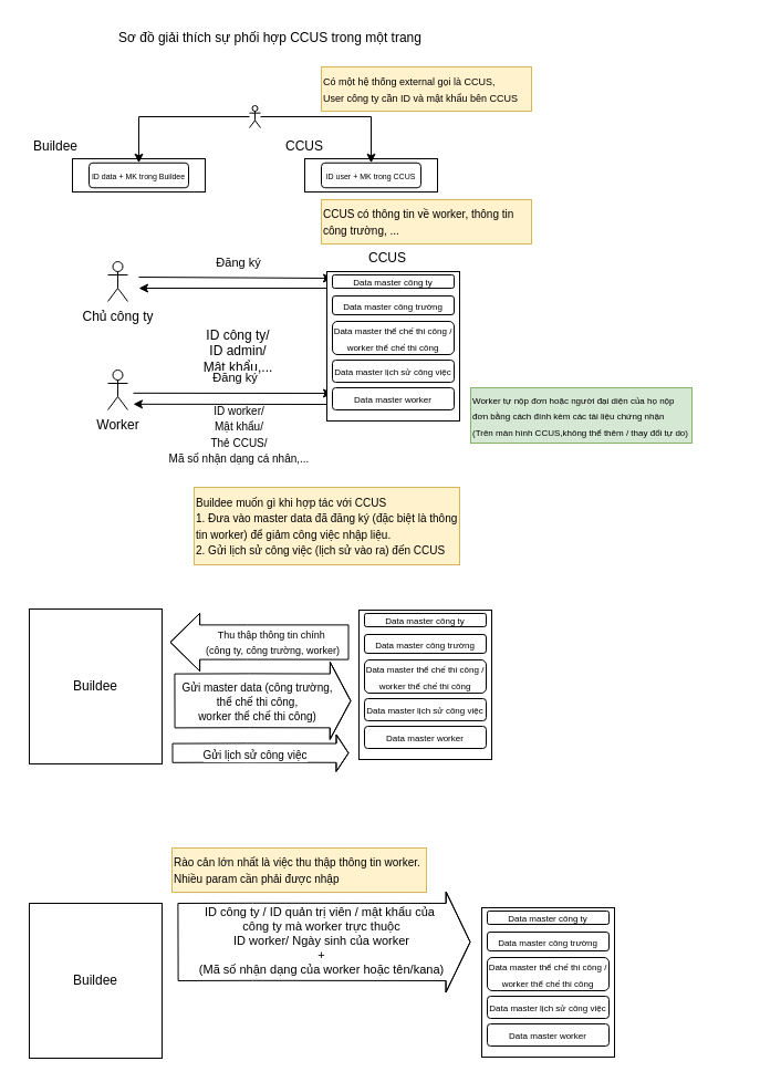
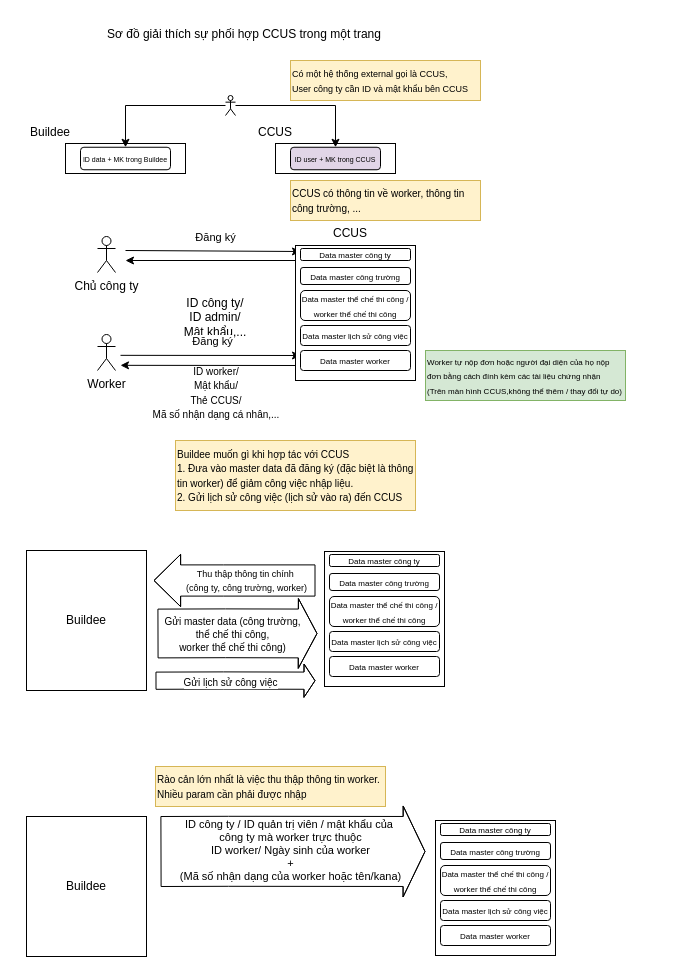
- <mxCell id="9" value="&lt;font style=&quot;font-size: 7px;&quot;&gt;ID user + MK trong CCUS&lt;/font&gt;" style="rounded=1;whiteSpace=wrap;html=1;" vertex="1" parent="7"><mxGeometry x="15" y="3.75" width="90" height="22.5" as="geometry" /></mxCell>
+ <mxCell id="9" value="&lt;font style=&quot;font-size: 7px;&quot;&gt;ID user + MK trong CCUS&lt;/font&gt;" style="rounded=1;whiteSpace=wrap;html=1;fillColor=#e1d5e7;" vertex="1" parent="7"><mxGeometry x="15" y="3.75" width="90" height="22.5" as="geometry" /></mxCell>
